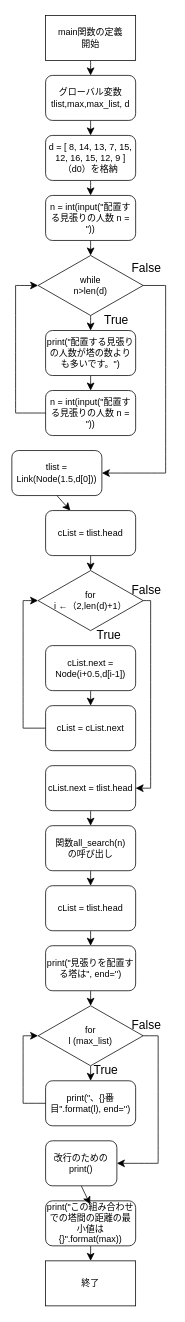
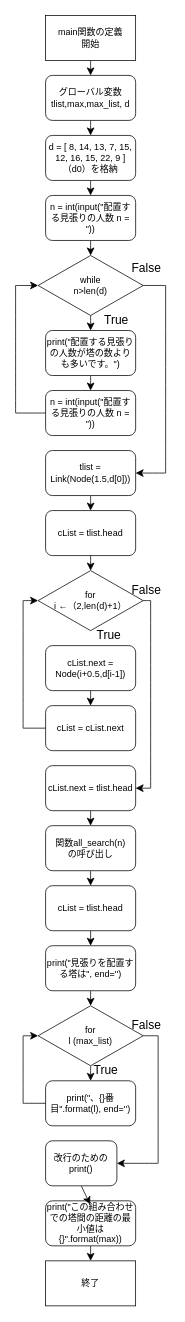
- <mxCell id="9" value="d = [ 8, 14, 13, 7, 15, 12, 16, 15, 12, 9 ]（d0）を格納" style="rounded=1;whiteSpace=wrap;html=1;" vertex="1" parent="1"><mxGeometry x="60" y="180" width="120" height="60" as="geometry" /></mxCell>
+ <mxCell id="9" value="d = [ 8, 14, 13, 7, 15, 12, 16, 15, 22, 9 ]（d0）を格納" style="rounded=1;whiteSpace=wrap;html=1;" vertex="1" parent="1"><mxGeometry x="60" y="180" width="120" height="60" as="geometry" /></mxCell>
- <mxCell id="20" value="tlist = Link(Node(1.5,d[0]))" style="rounded=1;whiteSpace=wrap;html=1;" vertex="1" parent="1"><mxGeometry x="15" y="600" width="120" height="60" as="geometry" /></mxCell>
+ <mxCell id="20" value="tlist = Link(Node(1.5,d[0]))" style="rounded=1;whiteSpace=wrap;html=1;" vertex="1" parent="1"><mxGeometry x="60" y="600" width="120" height="60" as="geometry" /></mxCell>
